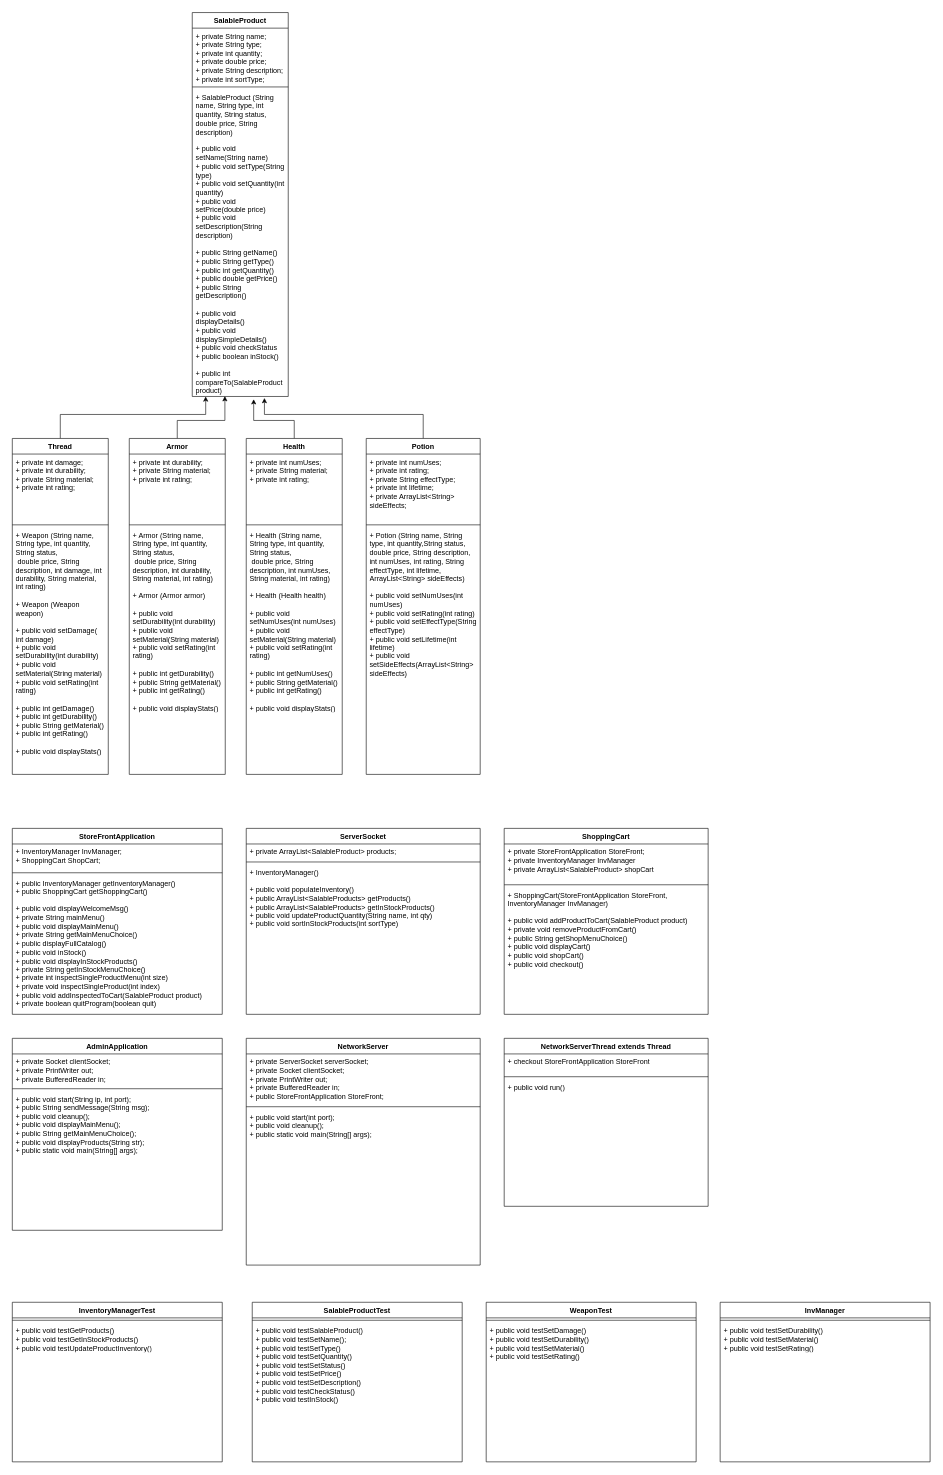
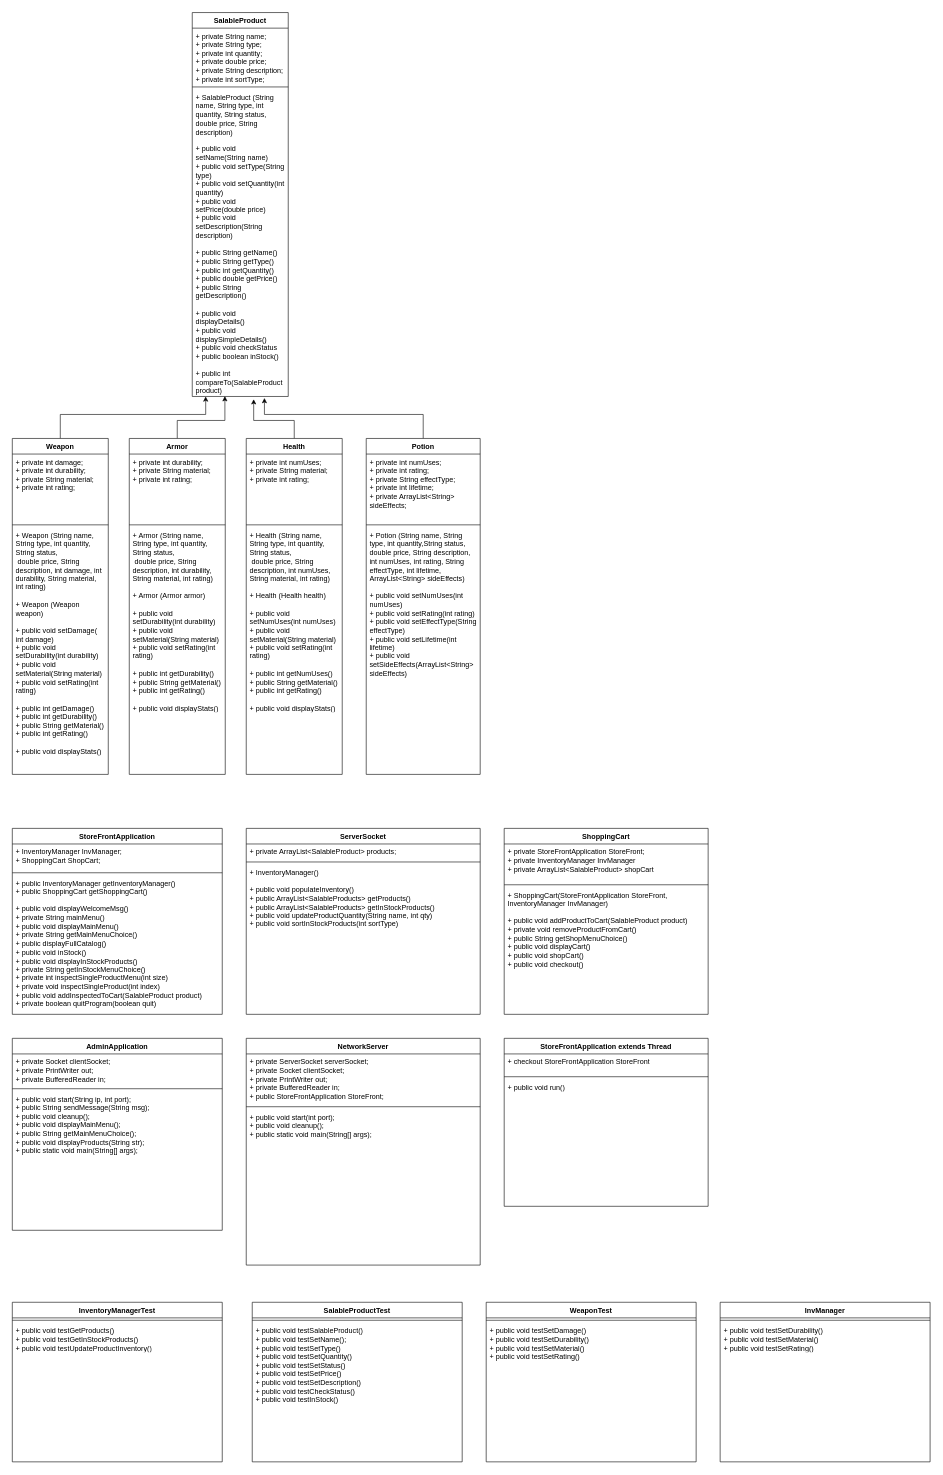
- <mxCell id="12" value="Thread" style="swimlane;fontStyle=1;align=center;verticalAlign=top;childLayout=stackLayout;horizontal=1;startSize=26;horizontalStack=0;resizeParent=1;resizeParentMax=0;resizeLast=0;collapsible=1;marginBottom=0;whiteSpace=wrap;html=1;" parent="1" vertex="1"><mxGeometry x="20" y="730" width="160" height="560" as="geometry" /></mxCell>
+ <mxCell id="12" value="Weapon" style="swimlane;fontStyle=1;align=center;verticalAlign=top;childLayout=stackLayout;horizontal=1;startSize=26;horizontalStack=0;resizeParent=1;resizeParentMax=0;resizeLast=0;collapsible=1;marginBottom=0;whiteSpace=wrap;html=1;" parent="1" vertex="1"><mxGeometry x="20" y="730" width="160" height="560" as="geometry" /></mxCell>
- <mxCell id="46" value="NetworkServerThread extends Thread" style="swimlane;fontStyle=1;align=center;verticalAlign=top;childLayout=stackLayout;horizontal=1;startSize=26;horizontalStack=0;resizeParent=1;resizeParentMax=0;resizeLast=0;collapsible=1;marginBottom=0;whiteSpace=wrap;html=1;" parent="1" vertex="1"><mxGeometry x="840" y="1730" width="340" height="280" as="geometry" /></mxCell>
+ <mxCell id="46" value="StoreFrontApplication extends Thread" style="swimlane;fontStyle=1;align=center;verticalAlign=top;childLayout=stackLayout;horizontal=1;startSize=26;horizontalStack=0;resizeParent=1;resizeParentMax=0;resizeLast=0;collapsible=1;marginBottom=0;whiteSpace=wrap;html=1;" parent="1" vertex="1"><mxGeometry x="840" y="1730" width="340" height="280" as="geometry" /></mxCell>
